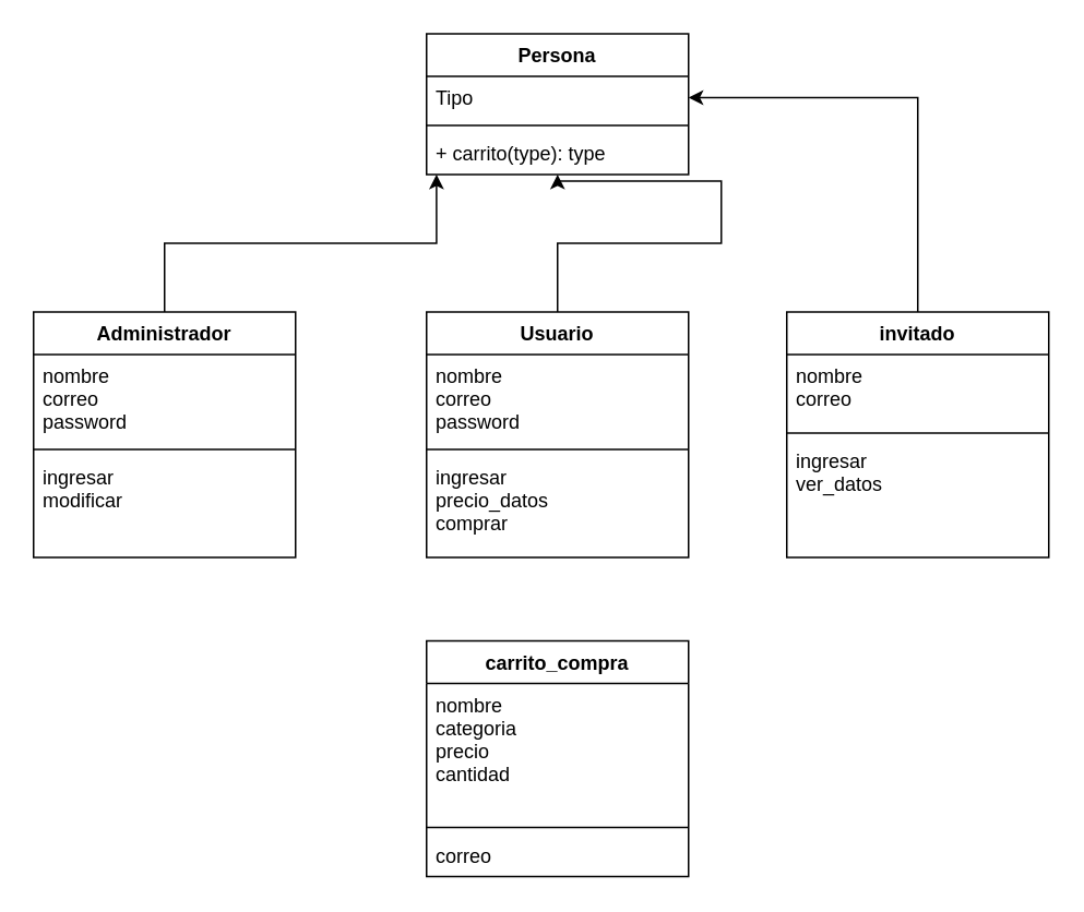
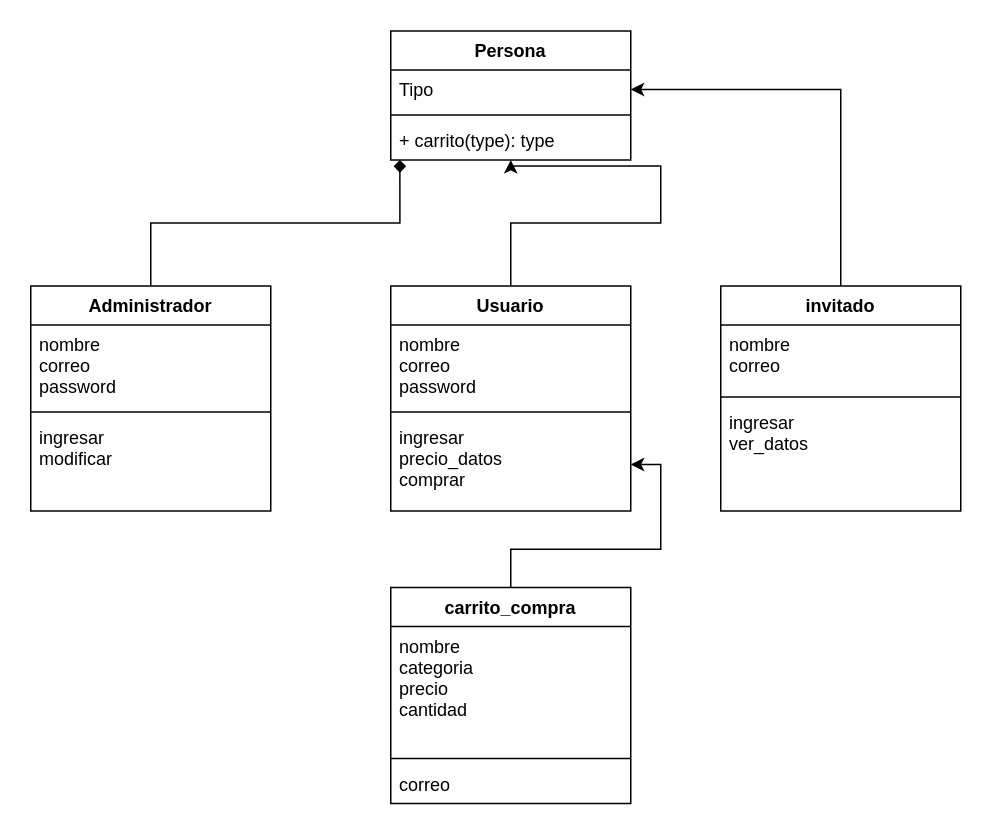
- <mxCell id="6" value="" style="edgeStyle=orthogonalEdgeStyle;rounded=0;orthogonalLoop=1;jettySize=auto;html=1;entryX=0.038;entryY=1;entryDx=0;entryDy=0;entryPerimeter=0;" edge="1" parent="1" source="7" target="5"><mxGeometry relative="1" as="geometry"><mxPoint x="100" y="65" as="targetPoint" /></mxGeometry></mxCell>
+ <mxCell id="6" value="" style="edgeStyle=orthogonalEdgeStyle;rounded=0;orthogonalLoop=1;jettySize=auto;html=1;entryX=0.038;entryY=1;entryDx=0;entryDy=0;entryPerimeter=0;endArrow=diamond;" edge="1" parent="1" source="7" target="5"><mxGeometry relative="1" as="geometry"><mxPoint x="100" y="65" as="targetPoint" /></mxGeometry></mxCell>
+ <mxCell id="21" value="" style="edgeStyle=orthogonalEdgeStyle;rounded=0;orthogonalLoop=1;jettySize=auto;html=1;" edge="1" parent="1" source="22" target="15"><mxGeometry relative="1" as="geometry" /></mxCell>
